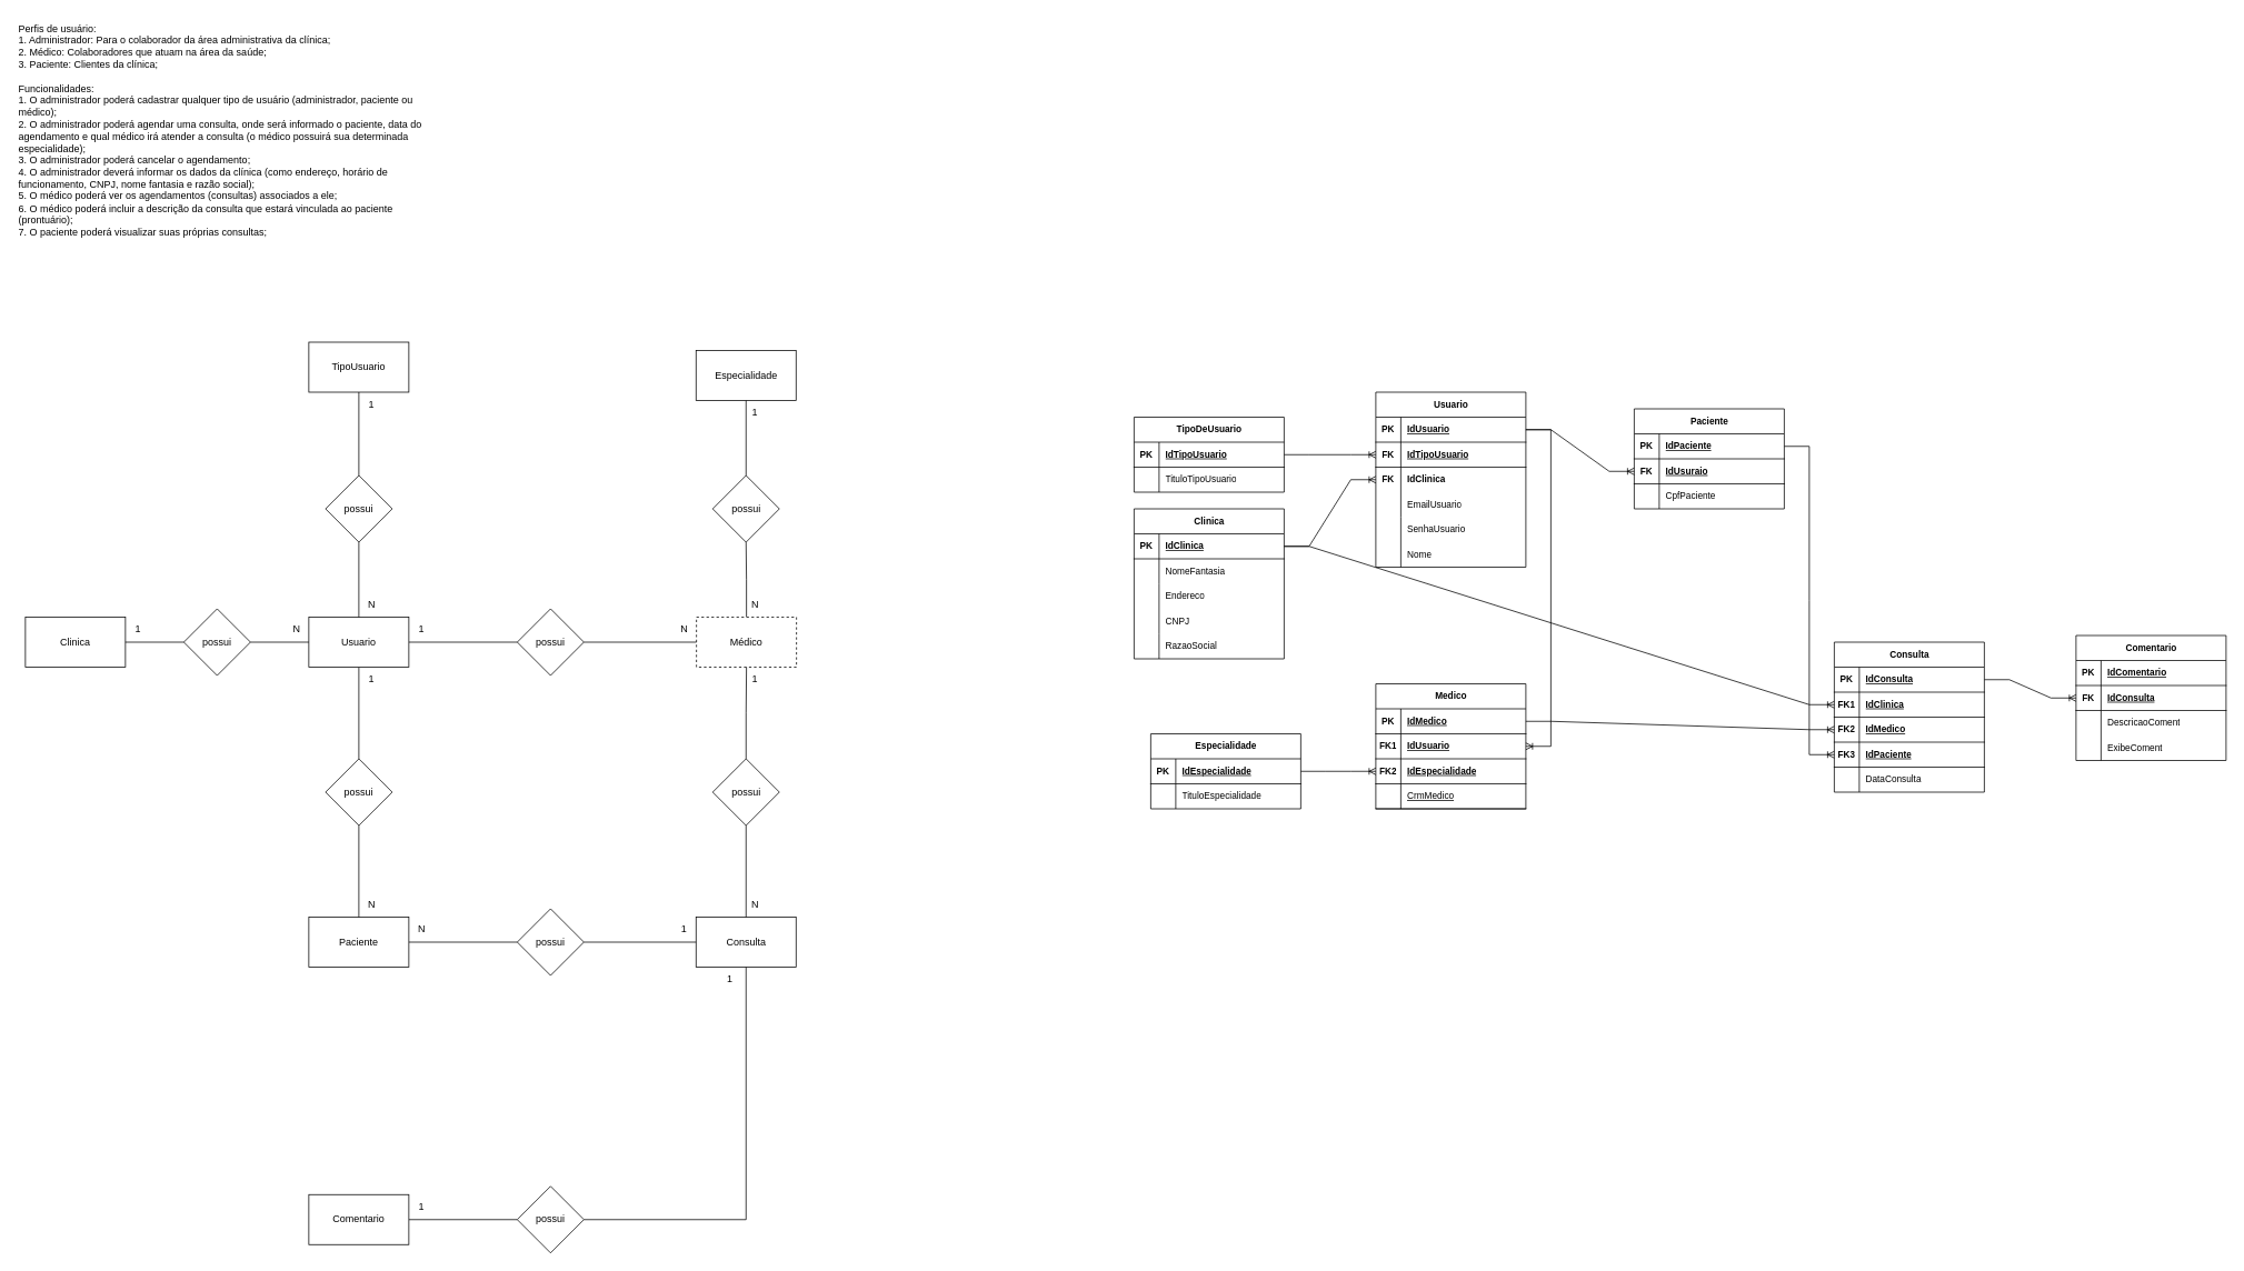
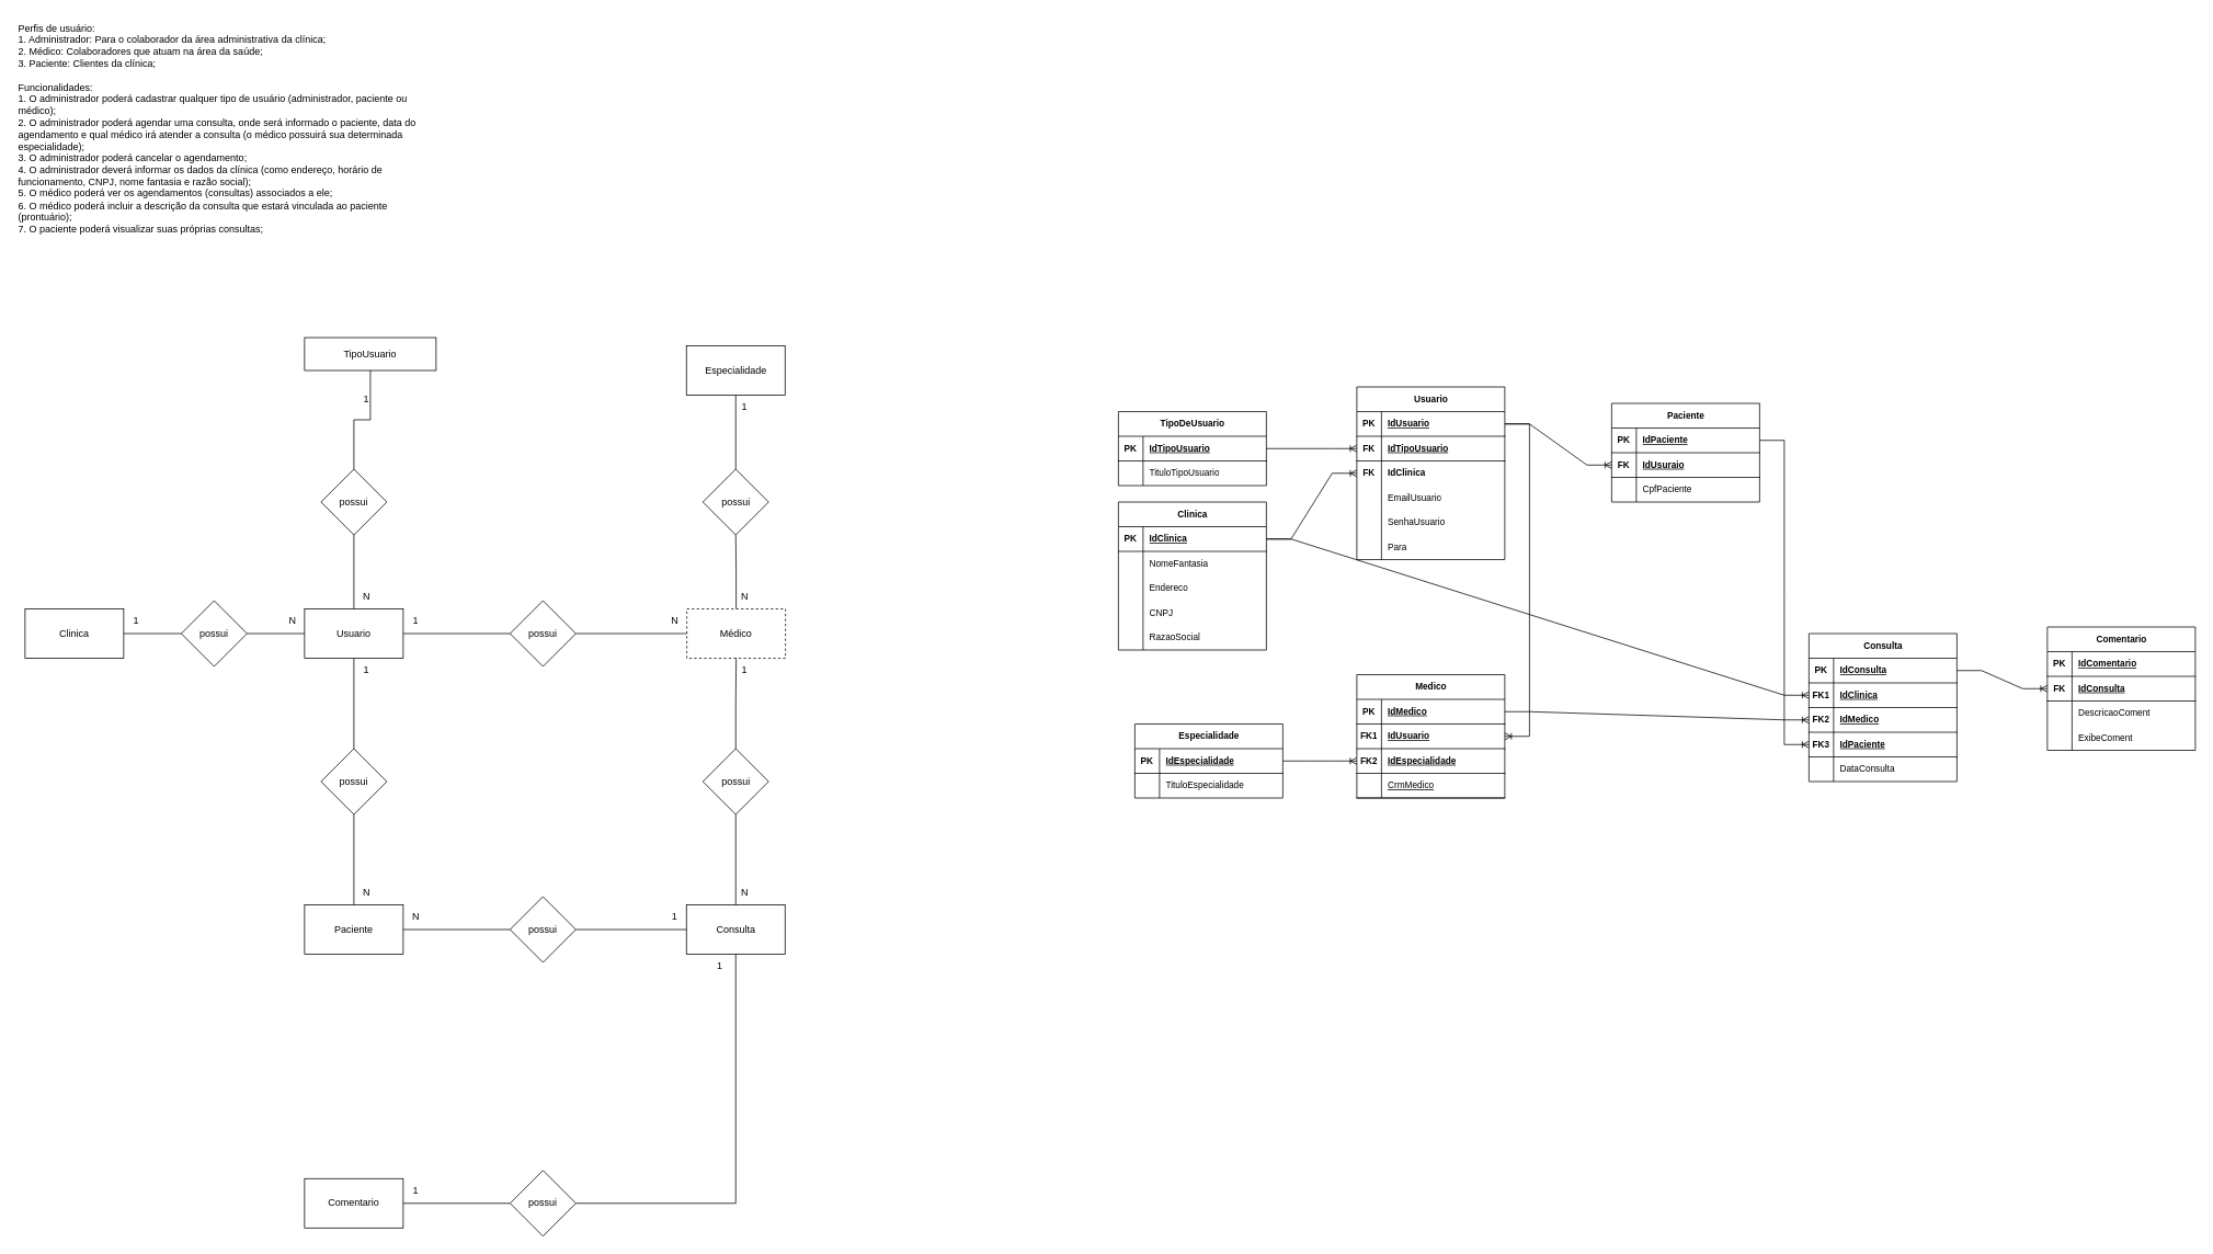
- <mxCell id="9" value="TipoUsuario" style="whiteSpace=wrap;html=1;" parent="1" vertex="1"><mxGeometry x="370" y="410" width="120" height="60" as="geometry" /></mxCell>
+ <mxCell id="9" value="TipoUsuario" style="whiteSpace=wrap;html=1;" parent="1" vertex="1"><mxGeometry x="370" y="410" width="160" height="40" as="geometry" /></mxCell>
- <mxCell id="128" value="Nome" style="shape=partialRectangle;connectable=0;fillColor=none;top=0;left=0;bottom=0;right=0;align=left;spacingLeft=6;overflow=hidden;whiteSpace=wrap;html=1;fontFamily=Helvetica;fontSize=11;fontColor=default;" vertex="1" parent="126"><mxGeometry x="30" width="150" height="30" as="geometry"><mxRectangle width="150" height="30" as="alternateBounds" /></mxGeometry></mxCell>
+ <mxCell id="128" value="Para" style="shape=partialRectangle;connectable=0;fillColor=none;top=0;left=0;bottom=0;right=0;align=left;spacingLeft=6;overflow=hidden;whiteSpace=wrap;html=1;fontFamily=Helvetica;fontSize=11;fontColor=default;" vertex="1" parent="126"><mxGeometry x="30" width="150" height="30" as="geometry"><mxRectangle width="150" height="30" as="alternateBounds" /></mxGeometry></mxCell>
